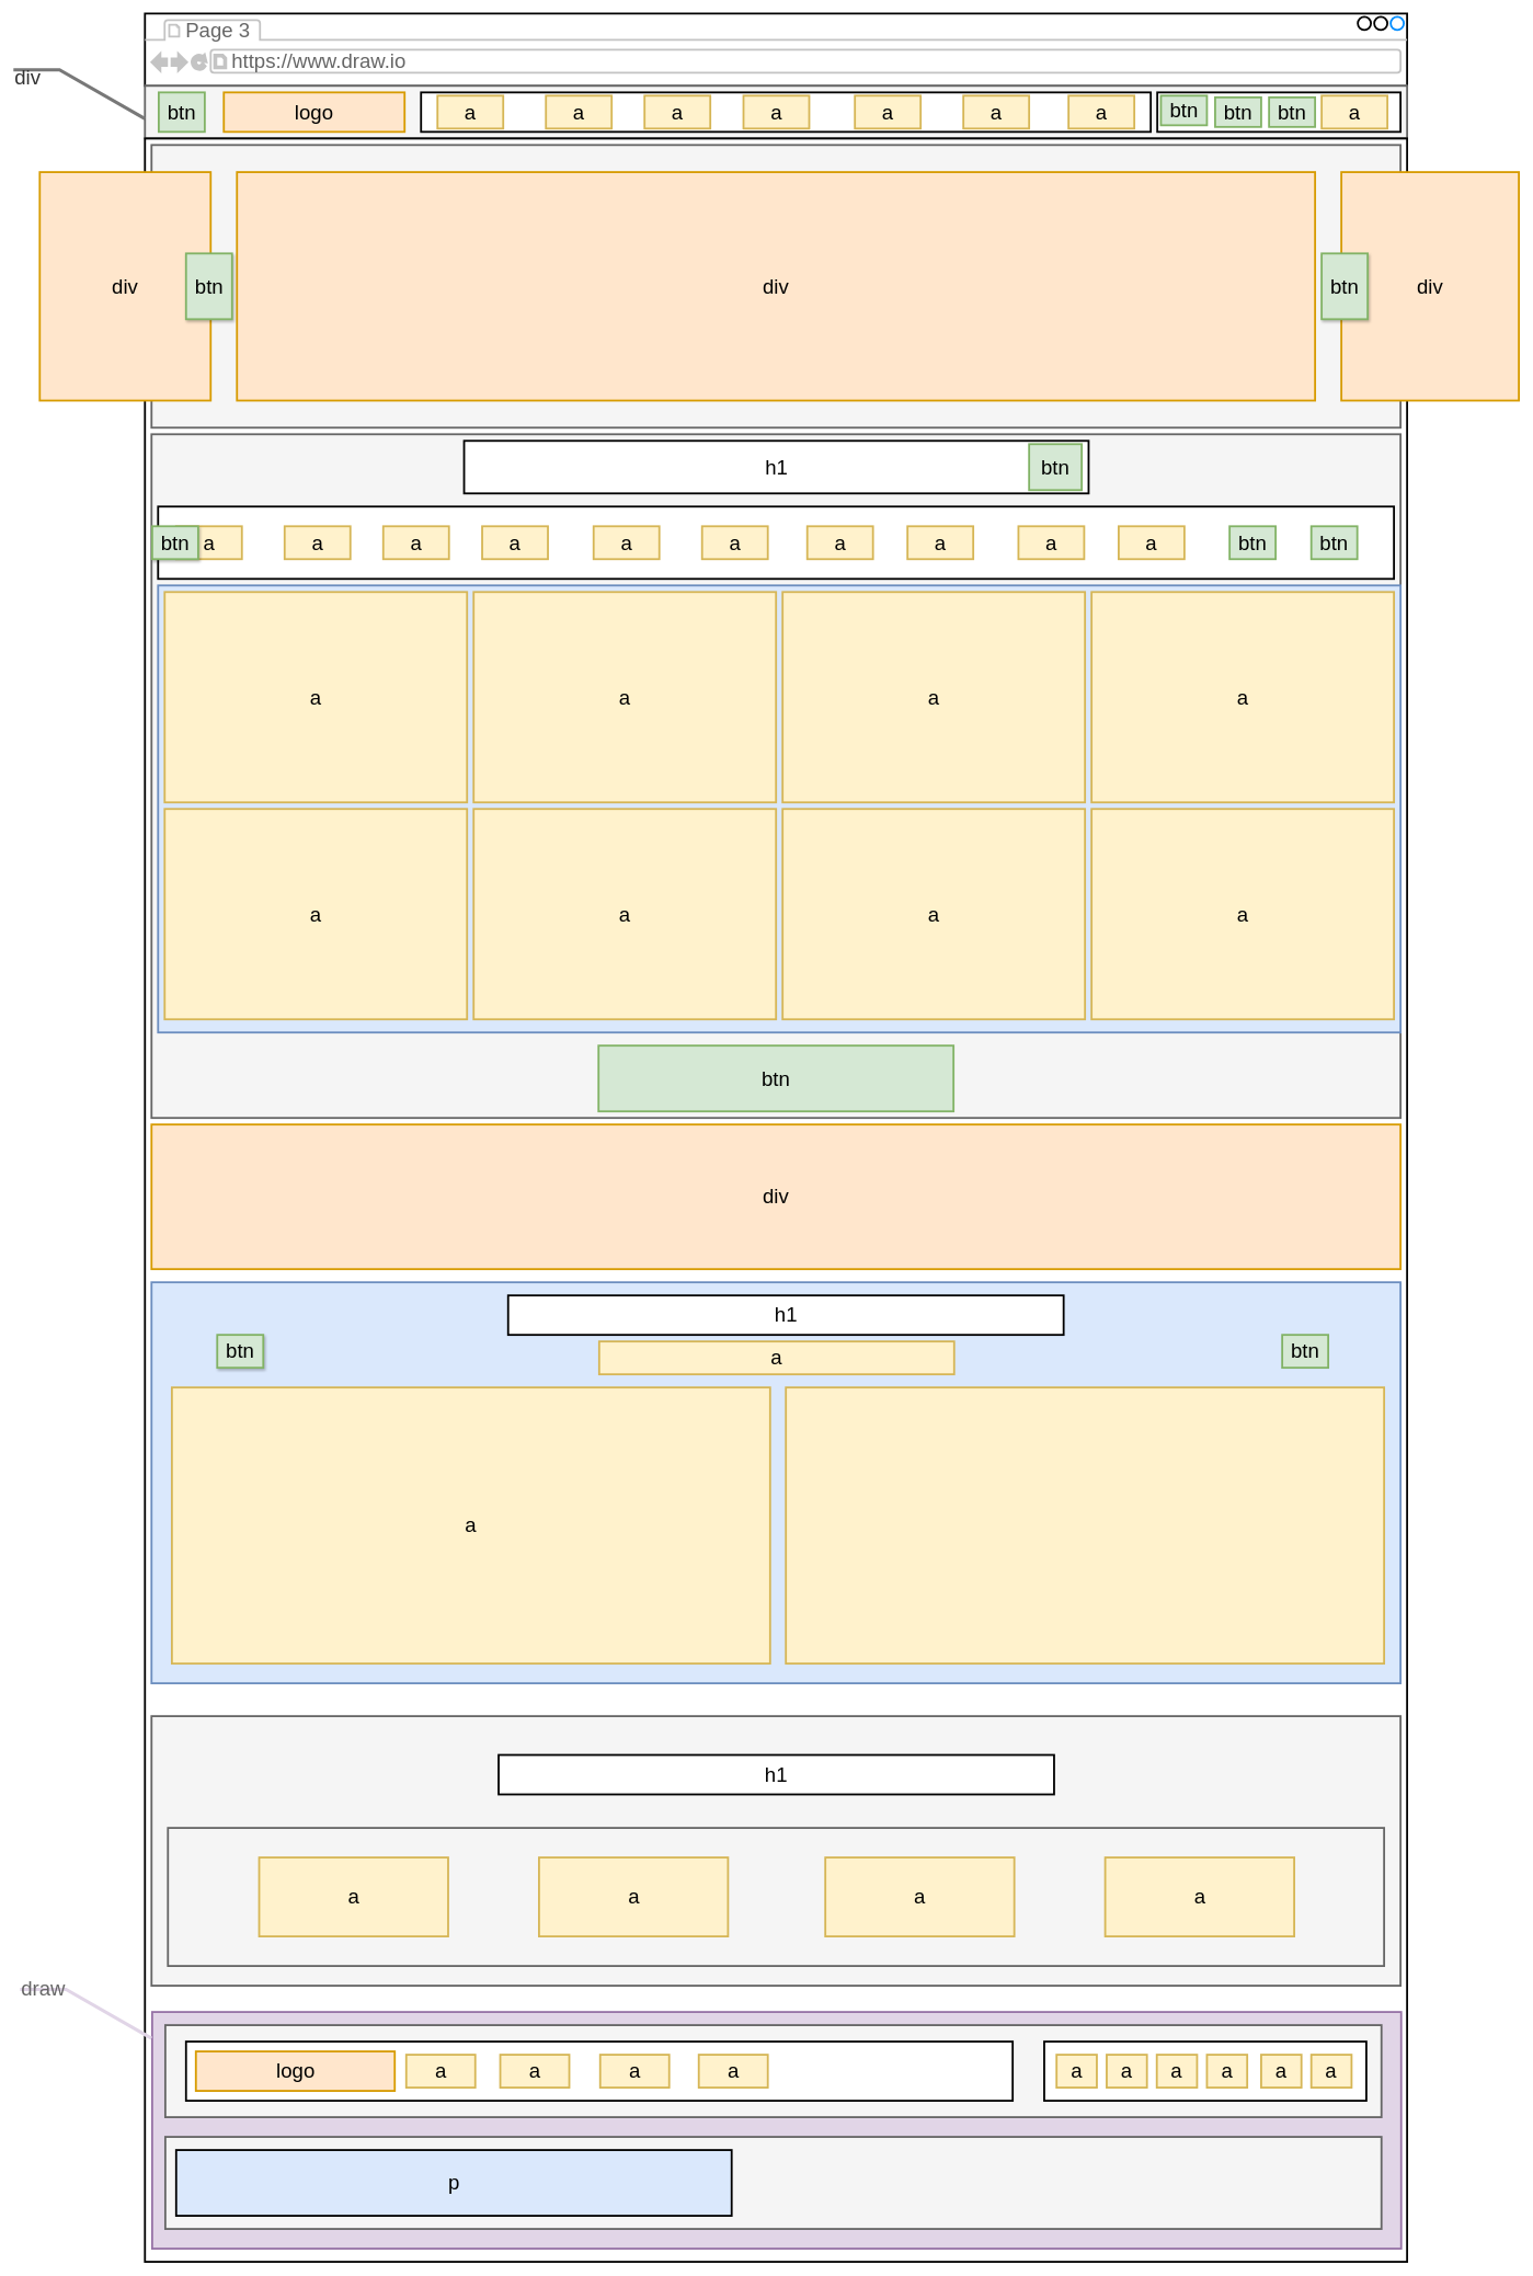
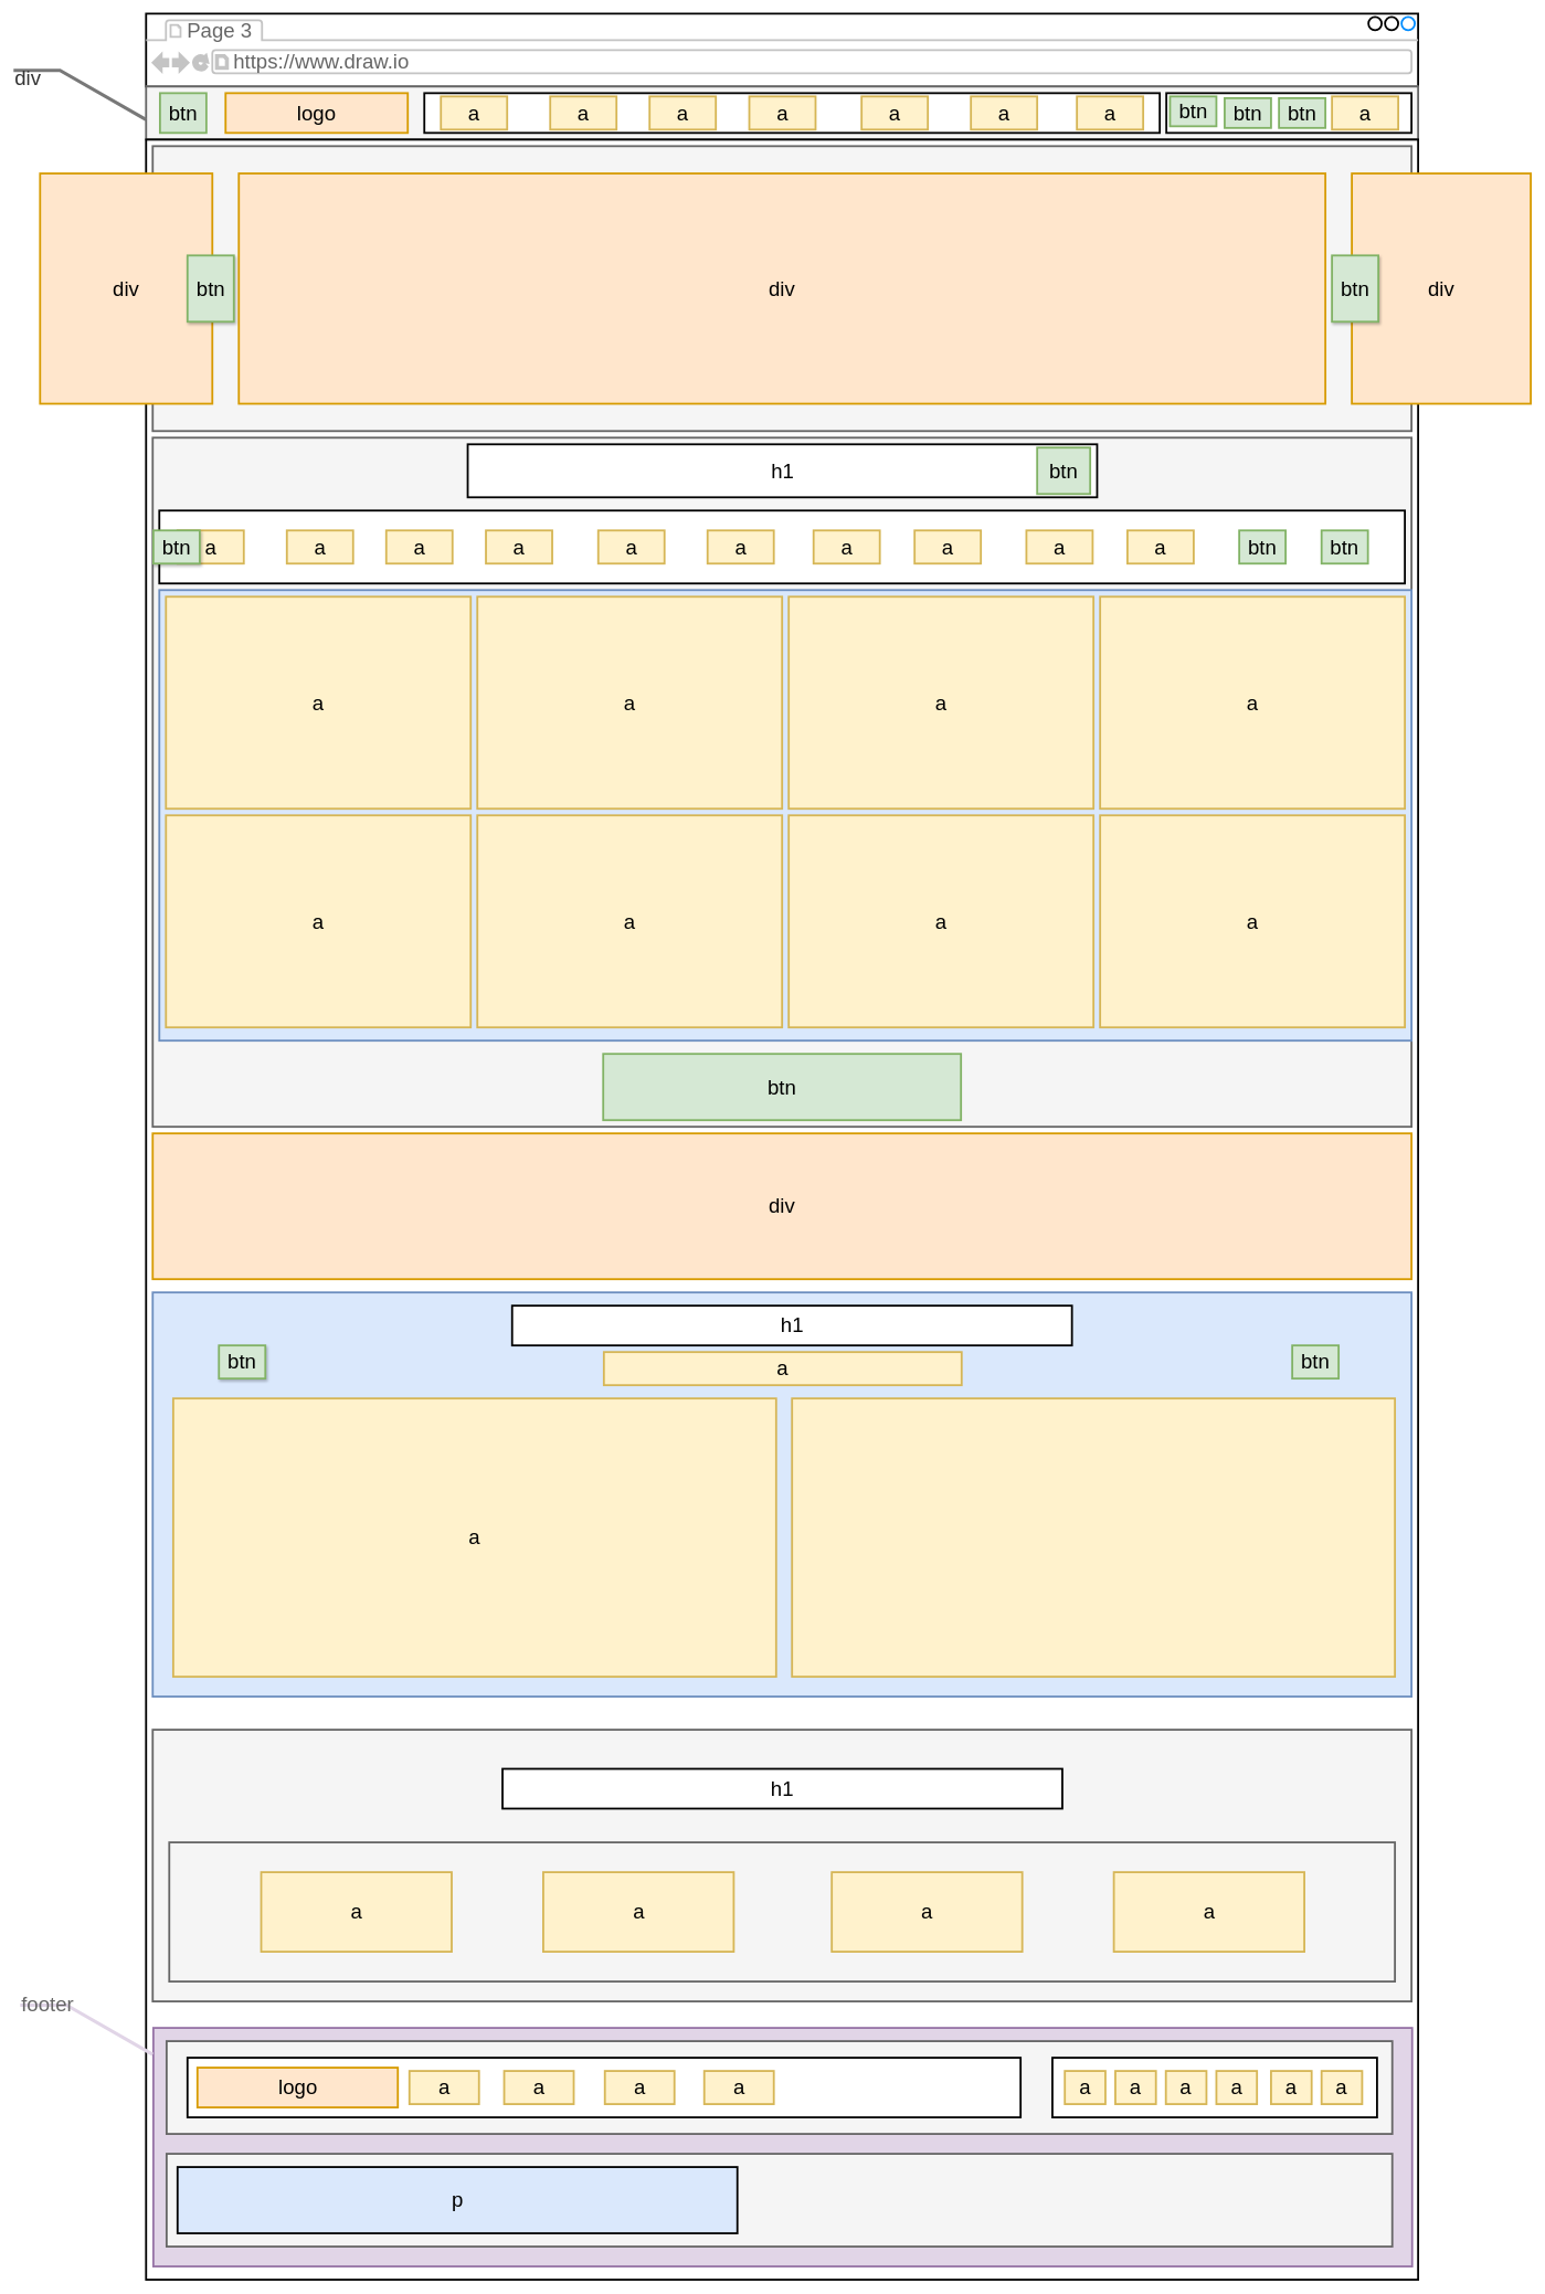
- <mxCell id="47" value="&lt;font style=&quot;font-size: 31px;&quot;&gt;draw&lt;/font&gt;" style="strokeWidth=5;shadow=0;dashed=0;align=center;html=1;shape=mxgraph.mockup.text.callout;linkText=;textSize=17;textColor=#666666;callDir=NW;callStyle=line;fontSize=31;fontColor=#666666;align=left;verticalAlign=top;strokeColor=#e1d5e7;rounded=0;fontFamily=Helvetica;fillColor=none;" parent="1" vertex="1"><mxGeometry x="30" y="3000" width="200" height="100" as="geometry" /></mxCell>
+ <mxCell id="47" value="&lt;font style=&quot;font-size: 31px;&quot;&gt;footer&lt;/font&gt;" style="strokeWidth=5;shadow=0;dashed=0;align=center;html=1;shape=mxgraph.mockup.text.callout;linkText=;textSize=17;textColor=#666666;callDir=NW;callStyle=line;fontSize=31;fontColor=#666666;align=left;verticalAlign=top;strokeColor=#e1d5e7;rounded=0;fontFamily=Helvetica;fillColor=none;" parent="1" vertex="1"><mxGeometry x="30" y="3000" width="200" height="100" as="geometry" /></mxCell>
